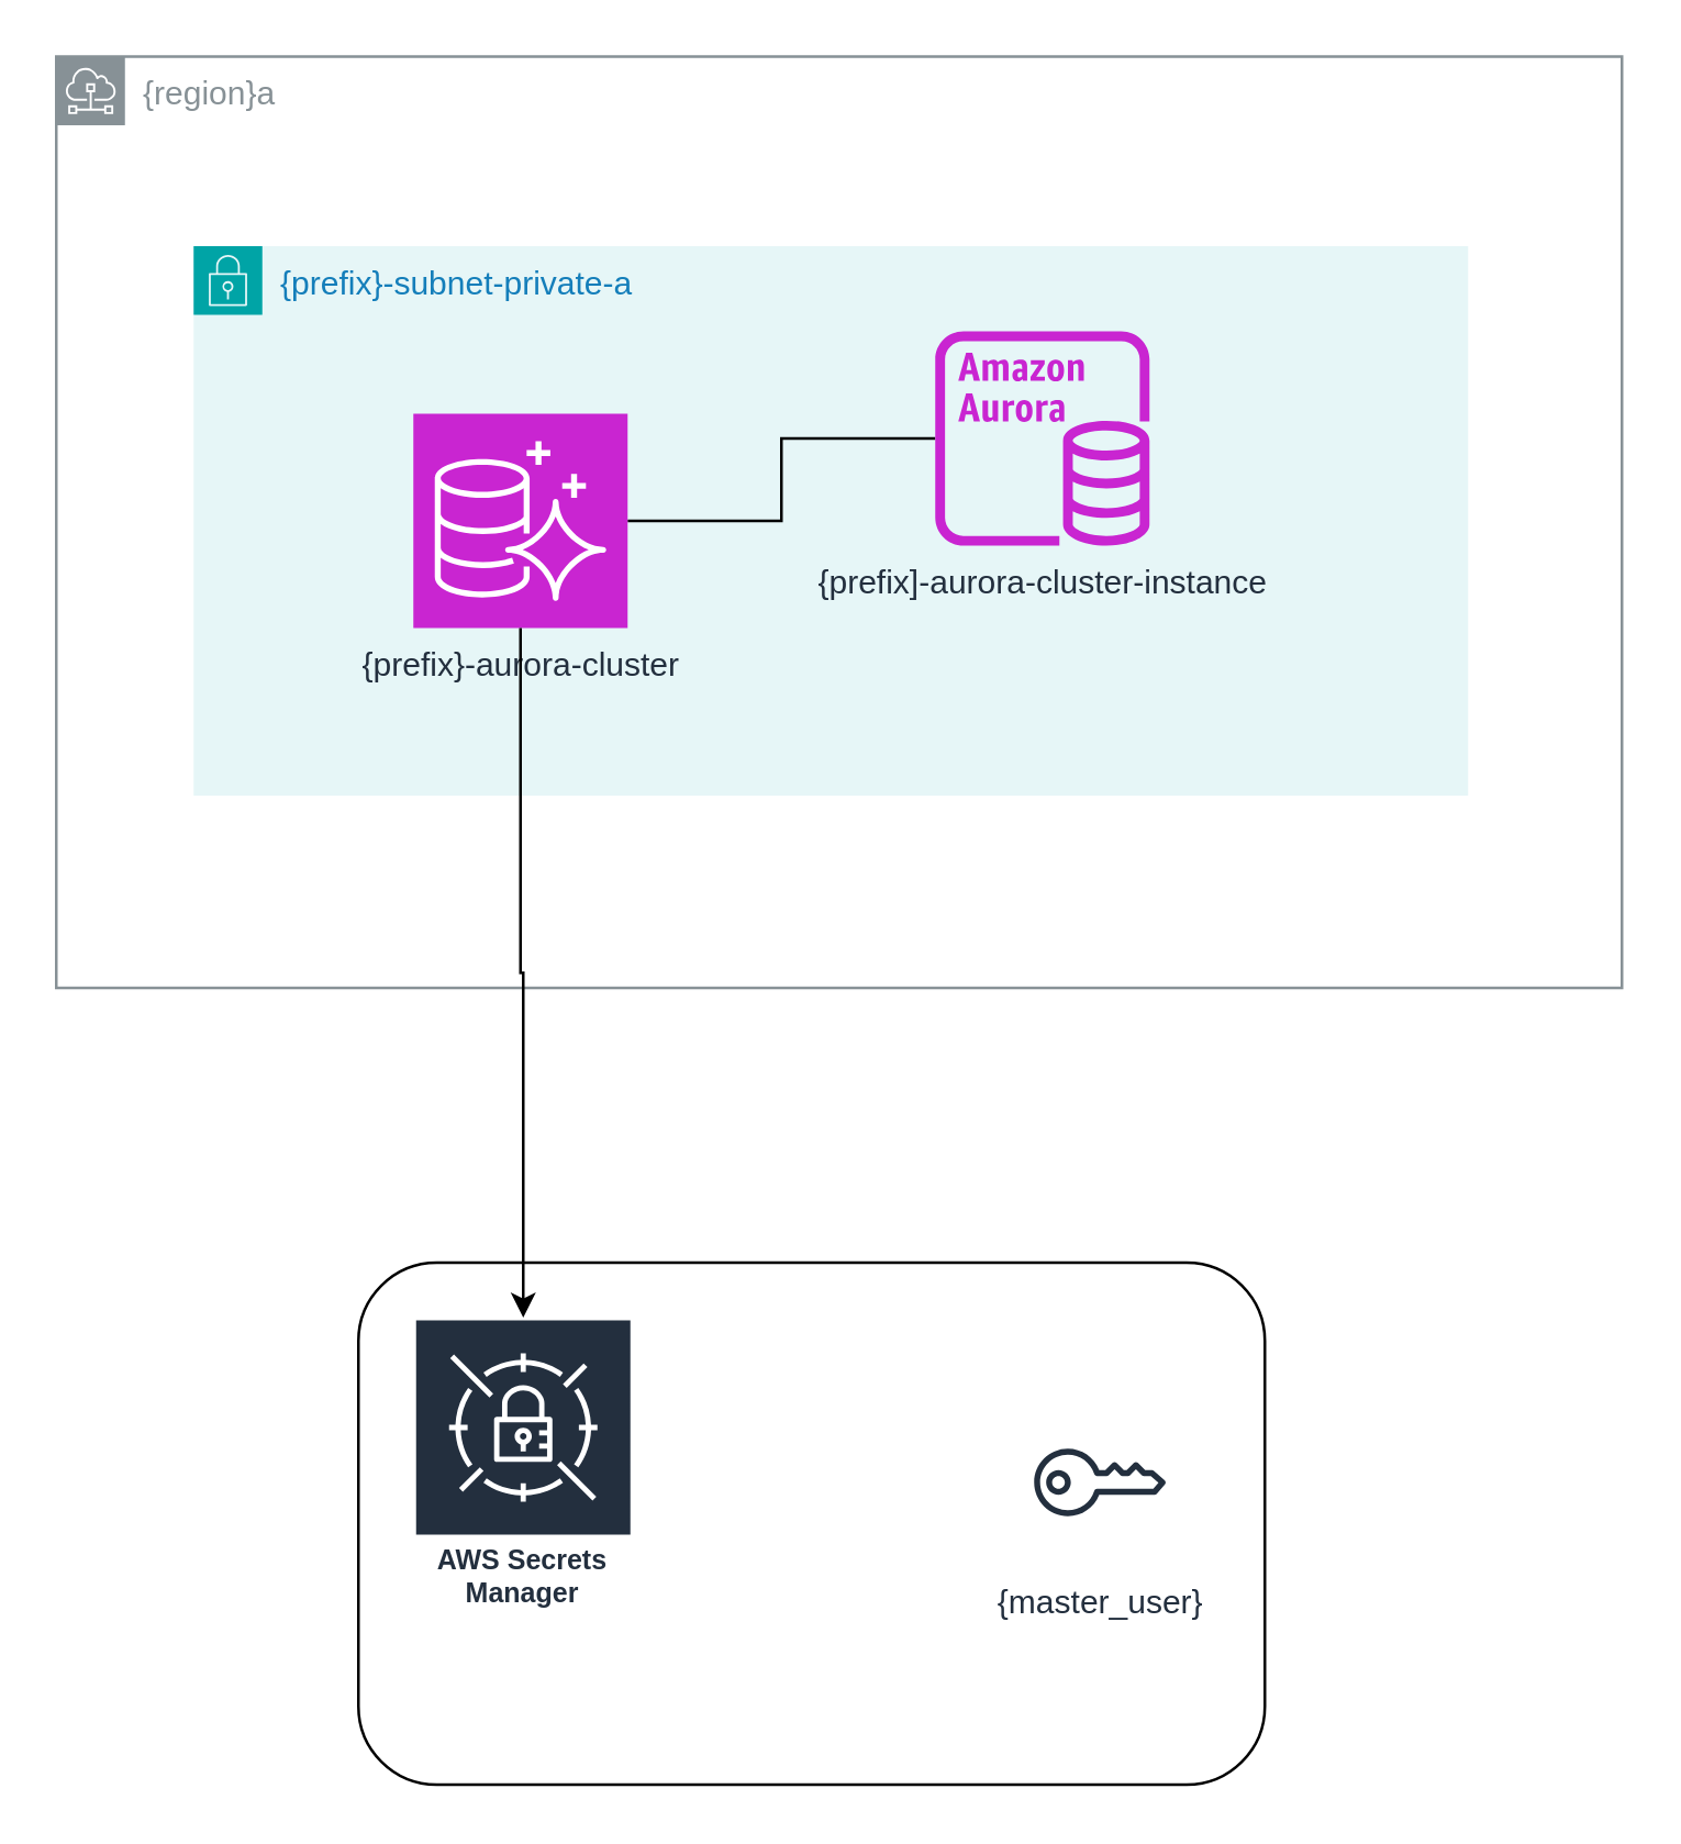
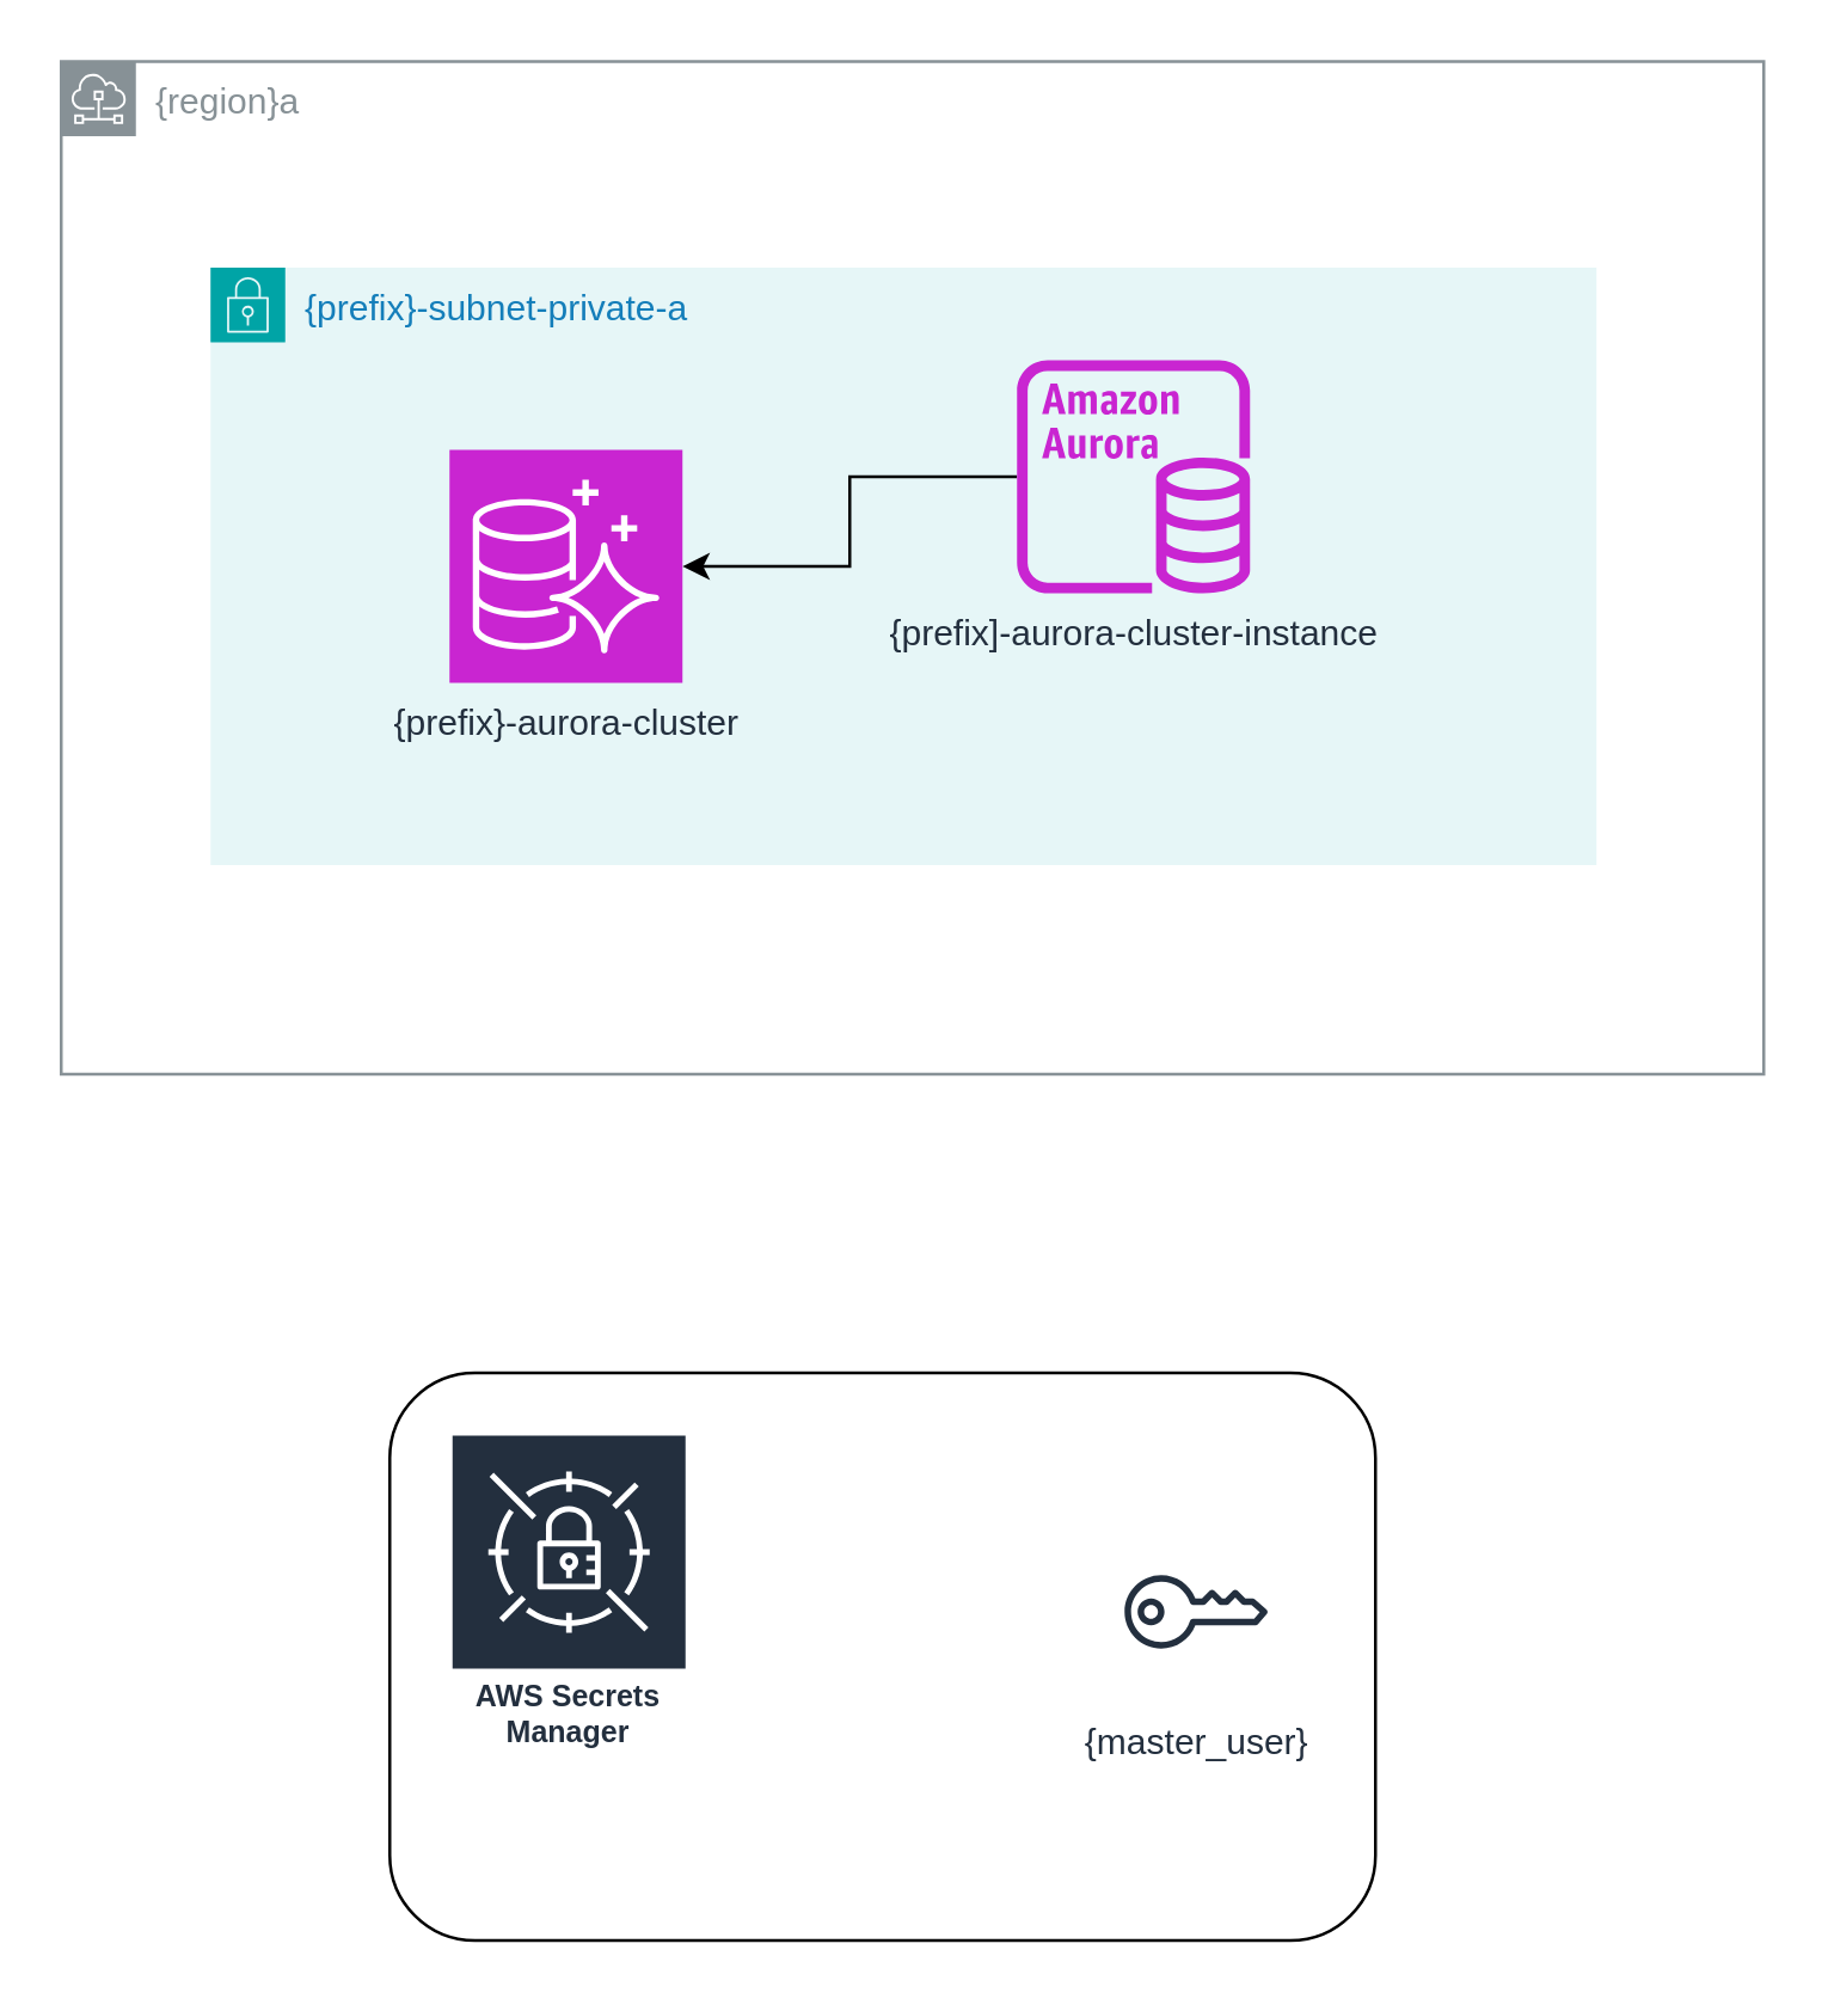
- <mxCell id="4" style="edgeStyle=orthogonalEdgeStyle;rounded=0;orthogonalLoop=1;jettySize=auto;html=1;endArrow=none;" edge="1" parent="3" source="5" target="6"><mxGeometry relative="1" as="geometry" /></mxCell>
+ <mxCell id="4" style="edgeStyle=orthogonalEdgeStyle;rounded=0;orthogonalLoop=1;jettySize=auto;html=1;" edge="1" parent="3" source="5" target="6"><mxGeometry relative="1" as="geometry" /></mxCell>
- <mxCell id="11" style="edgeStyle=orthogonalEdgeStyle;rounded=0;orthogonalLoop=1;jettySize=auto;html=1;" edge="1" parent="1" source="6" target="9"><mxGeometry relative="1" as="geometry" /></mxCell>
